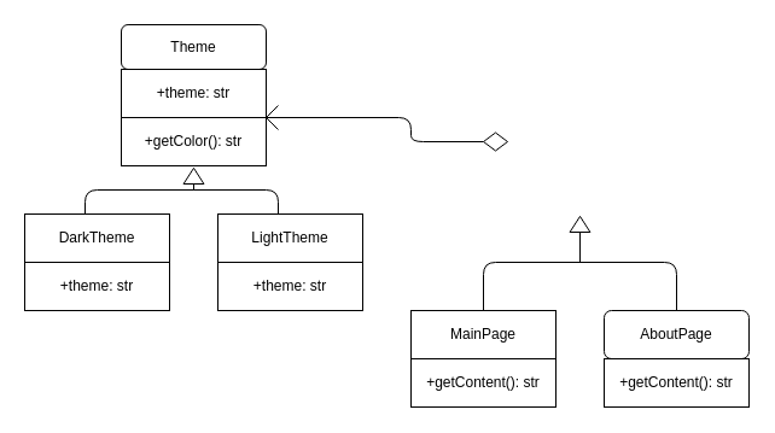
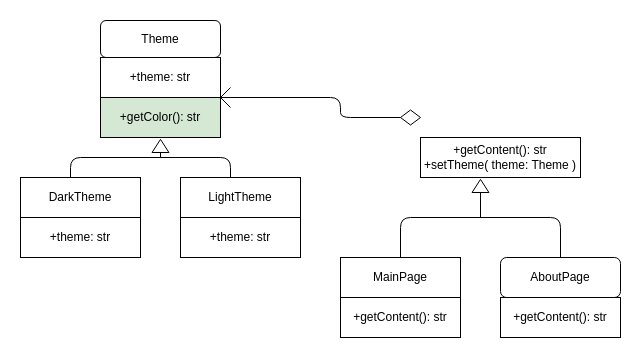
- <mxCell id="9" value="+getColor(): str" style="rounded=0;whiteSpace=wrap;html=1;" parent="1" vertex="1"><mxGeometry x="100" y="97" width="120" height="40" as="geometry" /></mxCell>
+ <mxCell id="9" value="+getColor(): str" style="rounded=0;whiteSpace=wrap;html=1;fillColor=#d5e8d4;" parent="1" vertex="1"><mxGeometry x="100" y="97" width="120" height="40" as="geometry" /></mxCell>
+ <mxCell id="11" value="+getContent(): str&lt;br&gt;+setTheme( theme: Theme )" style="rounded=0;whiteSpace=wrap;html=1;" parent="1" vertex="1"><mxGeometry x="420" y="137" width="160" height="40" as="geometry" /></mxCell>
